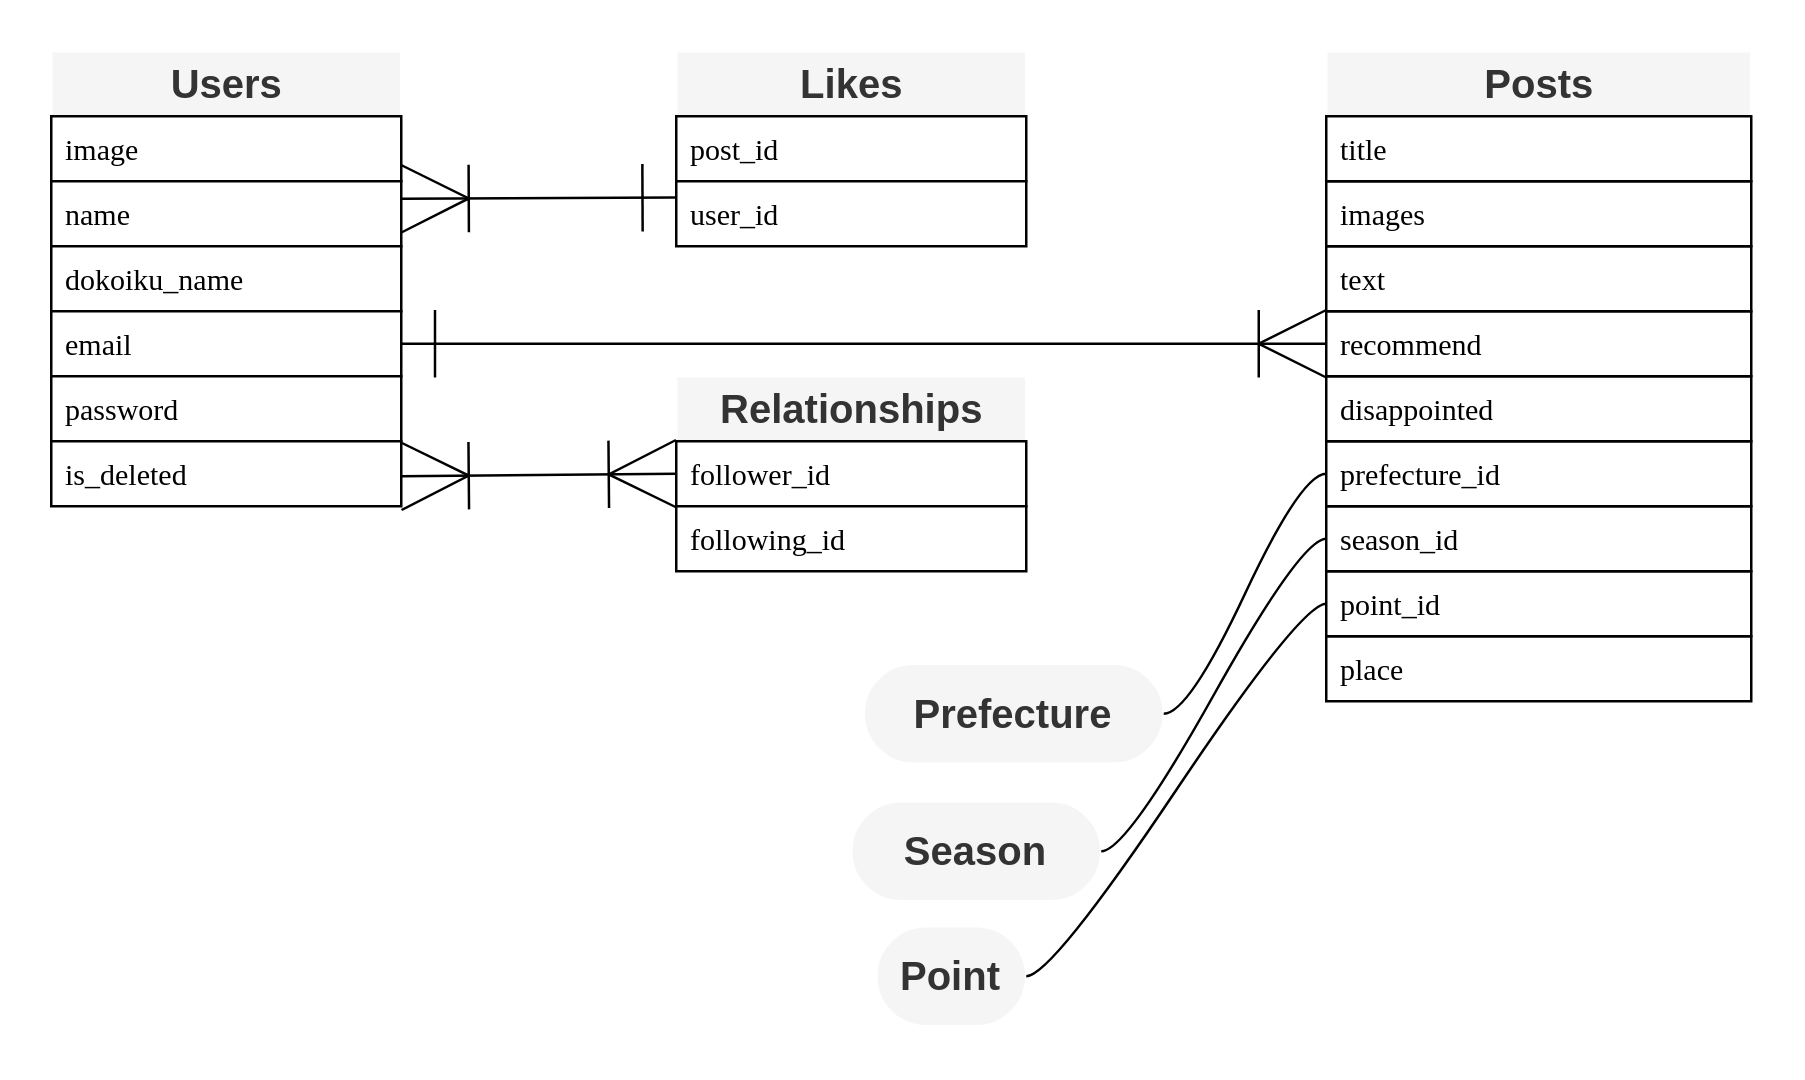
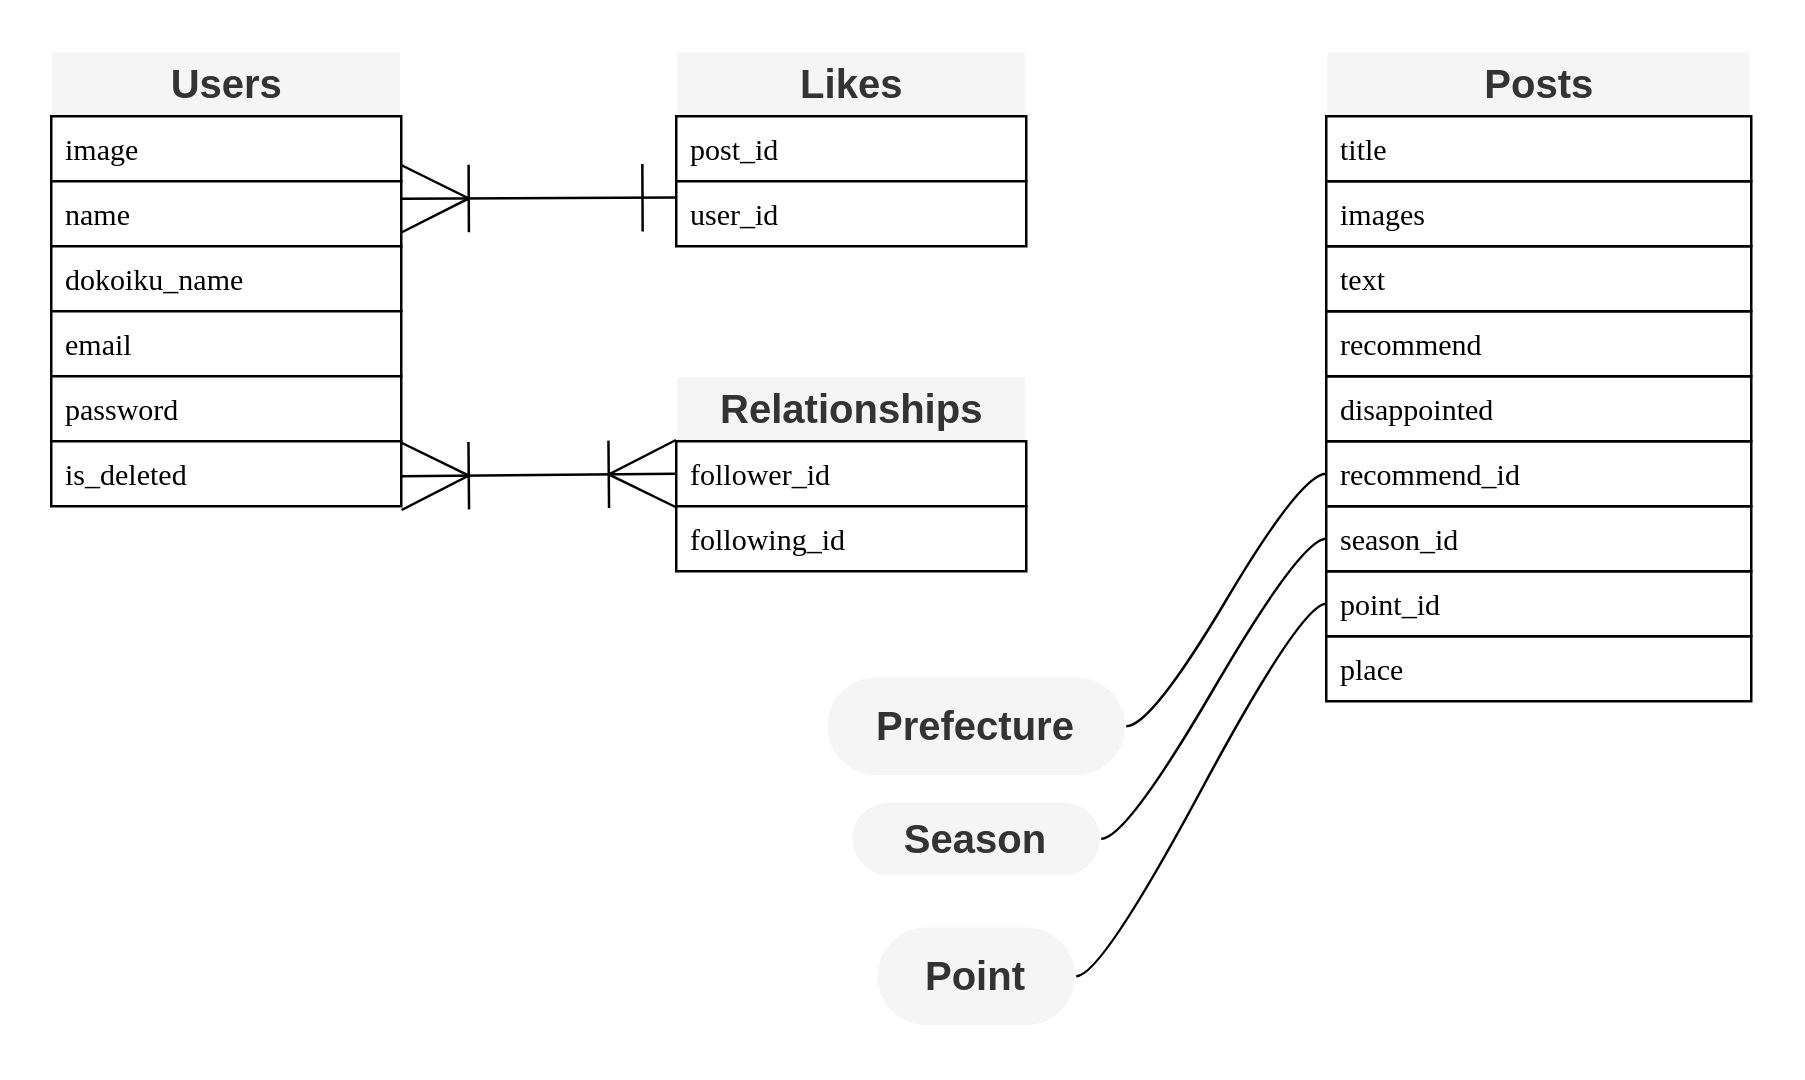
- <mxCell id="27" style="edgeStyle=none;html=1;exitX=1;exitY=0.5;exitDx=0;exitDy=0;entryX=0;entryY=0.5;entryDx=0;entryDy=0;fontFamily=Verdana;fontSize=12;startArrow=ERone;startFill=0;endArrow=ERoneToMany;endFill=0;startSize=25;endSize=25;" edge="1" parent="1" source="16" target="6"><mxGeometry relative="1" as="geometry" /></mxCell>
- <mxCell id="8" value="prefecture_id" style="text;strokeColor=default;fillColor=none;align=left;verticalAlign=top;spacingLeft=4;spacingRight=4;overflow=hidden;rotatable=0;points=[[0,0.5],[1,0.5]];portConstraint=eastwest;whiteSpace=wrap;html=1;fontFamily=Verdana;fontSize=12;" vertex="1" parent="2"><mxGeometry y="156" width="170" height="26" as="geometry" /></mxCell>
+ <mxCell id="8" value="recommend_id" style="text;strokeColor=default;fillColor=none;align=left;verticalAlign=top;spacingLeft=4;spacingRight=4;overflow=hidden;rotatable=0;points=[[0,0.5],[1,0.5]];portConstraint=eastwest;whiteSpace=wrap;html=1;fontFamily=Verdana;fontSize=12;" vertex="1" parent="2"><mxGeometry y="156" width="170" height="26" as="geometry" /></mxCell>
- <mxCell id="29" value="Prefecture" style="whiteSpace=wrap;html=1;rounded=1;arcSize=50;align=center;verticalAlign=middle;strokeWidth=1;autosize=1;spacing=4;treeFolding=1;treeMoving=1;newEdgeStyle={&quot;edgeStyle&quot;:&quot;entityRelationEdgeStyle&quot;,&quot;startArrow&quot;:&quot;none&quot;,&quot;endArrow&quot;:&quot;none&quot;,&quot;segment&quot;:10,&quot;curved&quot;:1,&quot;sourcePerimeterSpacing&quot;:0,&quot;targetPerimeterSpacing&quot;:0};strokeColor=#FFFFFF;fontFamily=Helvetica;fontSize=16;fillColor=#f5f5f5;fontColor=#333333;fontStyle=1" vertex="1" parent="1"><mxGeometry x="345" y="265" width="120" height="40" as="geometry" /></mxCell>
+ <mxCell id="29" value="Prefecture" style="whiteSpace=wrap;html=1;rounded=1;arcSize=50;align=center;verticalAlign=middle;strokeWidth=1;autosize=1;spacing=4;treeFolding=1;treeMoving=1;newEdgeStyle={&quot;edgeStyle&quot;:&quot;entityRelationEdgeStyle&quot;,&quot;startArrow&quot;:&quot;none&quot;,&quot;endArrow&quot;:&quot;none&quot;,&quot;segment&quot;:10,&quot;curved&quot;:1,&quot;sourcePerimeterSpacing&quot;:0,&quot;targetPerimeterSpacing&quot;:0};strokeColor=#FFFFFF;fontFamily=Helvetica;fontSize=16;fillColor=#f5f5f5;fontColor=#333333;fontStyle=1" vertex="1" parent="1"><mxGeometry x="330" y="270" width="120" height="40" as="geometry" /></mxCell>
- <mxCell id="31" value="Season" style="whiteSpace=wrap;html=1;rounded=1;arcSize=50;align=center;verticalAlign=middle;strokeWidth=1;autosize=1;spacing=4;treeFolding=1;treeMoving=1;newEdgeStyle={&quot;edgeStyle&quot;:&quot;entityRelationEdgeStyle&quot;,&quot;startArrow&quot;:&quot;none&quot;,&quot;endArrow&quot;:&quot;none&quot;,&quot;segment&quot;:10,&quot;curved&quot;:1,&quot;sourcePerimeterSpacing&quot;:0,&quot;targetPerimeterSpacing&quot;:0};strokeColor=#FFFFFF;fontFamily=Helvetica;fontSize=16;fillColor=#f5f5f5;fontColor=#333333;fontStyle=1" vertex="1" parent="1"><mxGeometry x="340" y="320" width="100" height="40" as="geometry" /></mxCell>
+ <mxCell id="31" value="Season" style="whiteSpace=wrap;html=1;rounded=1;arcSize=50;align=center;verticalAlign=middle;strokeWidth=1;autosize=1;spacing=4;treeFolding=1;treeMoving=1;newEdgeStyle={&quot;edgeStyle&quot;:&quot;entityRelationEdgeStyle&quot;,&quot;startArrow&quot;:&quot;none&quot;,&quot;endArrow&quot;:&quot;none&quot;,&quot;segment&quot;:10,&quot;curved&quot;:1,&quot;sourcePerimeterSpacing&quot;:0,&quot;targetPerimeterSpacing&quot;:0};strokeColor=#FFFFFF;fontFamily=Helvetica;fontSize=16;fillColor=#f5f5f5;fontColor=#333333;fontStyle=1" vertex="1" parent="1"><mxGeometry x="340" y="320" width="100" height="30" as="geometry" /></mxCell>
- <mxCell id="33" value="Point" style="whiteSpace=wrap;html=1;rounded=1;arcSize=50;align=center;verticalAlign=middle;strokeWidth=1;autosize=1;spacing=4;treeFolding=1;treeMoving=1;newEdgeStyle={&quot;edgeStyle&quot;:&quot;entityRelationEdgeStyle&quot;,&quot;startArrow&quot;:&quot;none&quot;,&quot;endArrow&quot;:&quot;none&quot;,&quot;segment&quot;:10,&quot;curved&quot;:1,&quot;sourcePerimeterSpacing&quot;:0,&quot;targetPerimeterSpacing&quot;:0};strokeColor=#FFFFFF;fontFamily=Helvetica;fontSize=16;fillColor=#f5f5f5;fontStyle=1;fontColor=#333333;" vertex="1" parent="1"><mxGeometry x="350" y="370" width="60" height="40" as="geometry" /></mxCell>
+ <mxCell id="33" value="Point" style="whiteSpace=wrap;html=1;rounded=1;arcSize=50;align=center;verticalAlign=middle;strokeWidth=1;autosize=1;spacing=4;treeFolding=1;treeMoving=1;newEdgeStyle={&quot;edgeStyle&quot;:&quot;entityRelationEdgeStyle&quot;,&quot;startArrow&quot;:&quot;none&quot;,&quot;endArrow&quot;:&quot;none&quot;,&quot;segment&quot;:10,&quot;curved&quot;:1,&quot;sourcePerimeterSpacing&quot;:0,&quot;targetPerimeterSpacing&quot;:0};strokeColor=#FFFFFF;fontFamily=Helvetica;fontSize=16;fillColor=#f5f5f5;fontStyle=1;fontColor=#333333;" vertex="1" parent="1"><mxGeometry x="350" y="370" width="80" height="40" as="geometry" /></mxCell>
